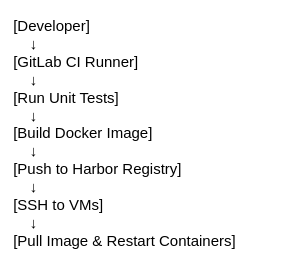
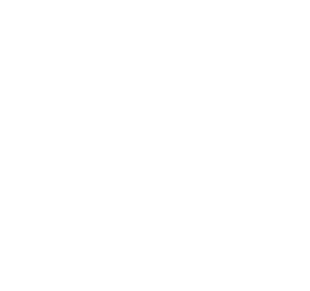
- <mxCell id="2" value="[Developer]&#10;    ↓&#10;[GitLab CI Runner]&#10;    ↓&#10;[Run Unit Tests]&#10;    ↓&#10;[Build Docker Image]&#10;    ↓&#10;[Push to Harbor Registry]&#10;    ↓&#10;[SSH to VMs]&#10;    ↓&#10;[Pull Image &amp; Restart Containers]" style="text;whiteSpace=wrap;fontSize=25;" vertex="1" parent="1"><mxGeometry x="20" y="20" width="430" height="400" as="geometry" /></mxCell>
